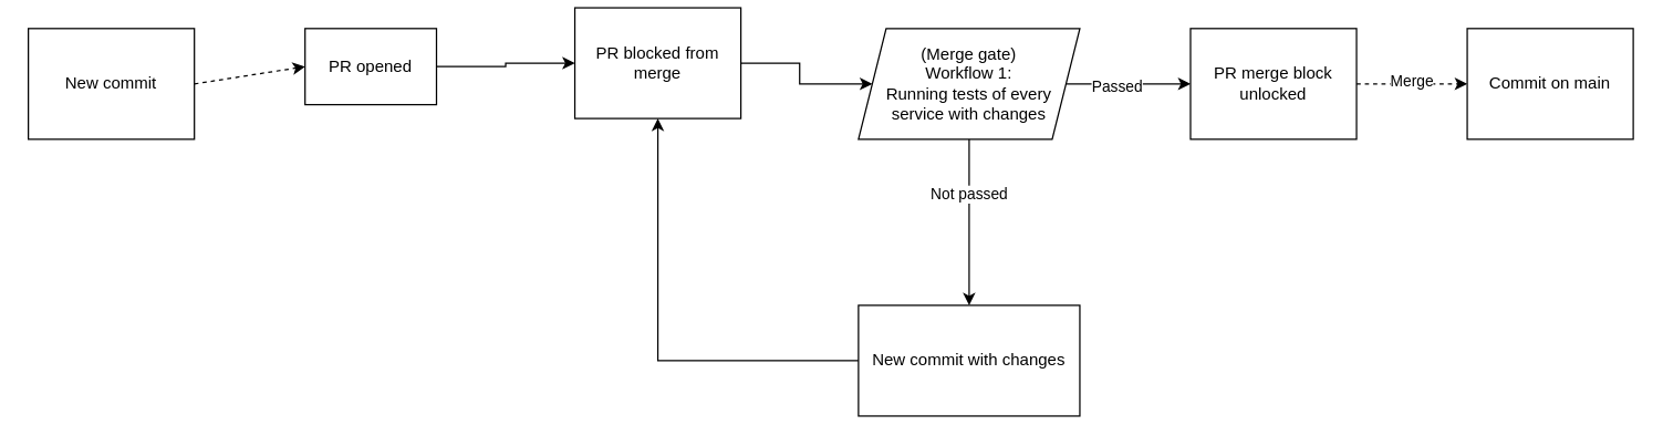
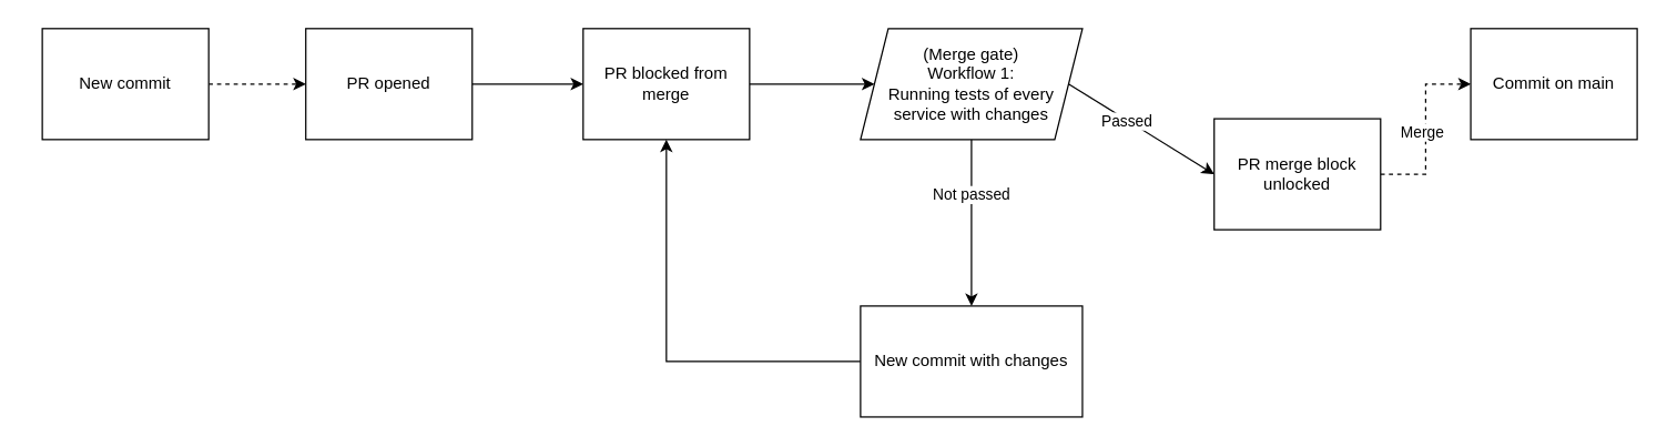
- <mxCell id="12" value="PR blocked from merge" style="rounded=0;whiteSpace=wrap;html=1;" parent="1" vertex="1"><mxGeometry x="415" y="5" width="120" height="80" as="geometry" /></mxCell>
+ <mxCell id="12" value="PR blocked from merge" style="rounded=0;whiteSpace=wrap;html=1;" parent="1" vertex="1"><mxGeometry x="420" y="20" width="120" height="80" as="geometry" /></mxCell>
- <mxCell id="8" value="PR opened" style="rounded=0;whiteSpace=wrap;html=1;" parent="1" vertex="1"><mxGeometry x="220" y="20" width="95" height="55" as="geometry" /></mxCell>
+ <mxCell id="8" value="PR opened" style="rounded=0;whiteSpace=wrap;html=1;" parent="1" vertex="1"><mxGeometry x="220" y="20" width="120" height="80" as="geometry" /></mxCell>
- <mxCell id="10" value="New commit" style="rounded=0;whiteSpace=wrap;html=1;" parent="1" vertex="1"><mxGeometry x="20" y="20" width="120" height="80" as="geometry" /></mxCell>
+ <mxCell id="10" value="New commit" style="rounded=0;whiteSpace=wrap;html=1;" parent="1" vertex="1"><mxGeometry x="30" y="20" width="120" height="80" as="geometry" /></mxCell>
- <mxCell id="15" value="PR merge block unlocked" style="rounded=0;whiteSpace=wrap;html=1;" parent="1" vertex="1"><mxGeometry x="860" y="20" width="120" height="80" as="geometry" /></mxCell>
+ <mxCell id="15" value="PR merge block unlocked" style="rounded=0;whiteSpace=wrap;html=1;" parent="1" vertex="1"><mxGeometry x="875" y="85" width="120" height="80" as="geometry" /></mxCell>
